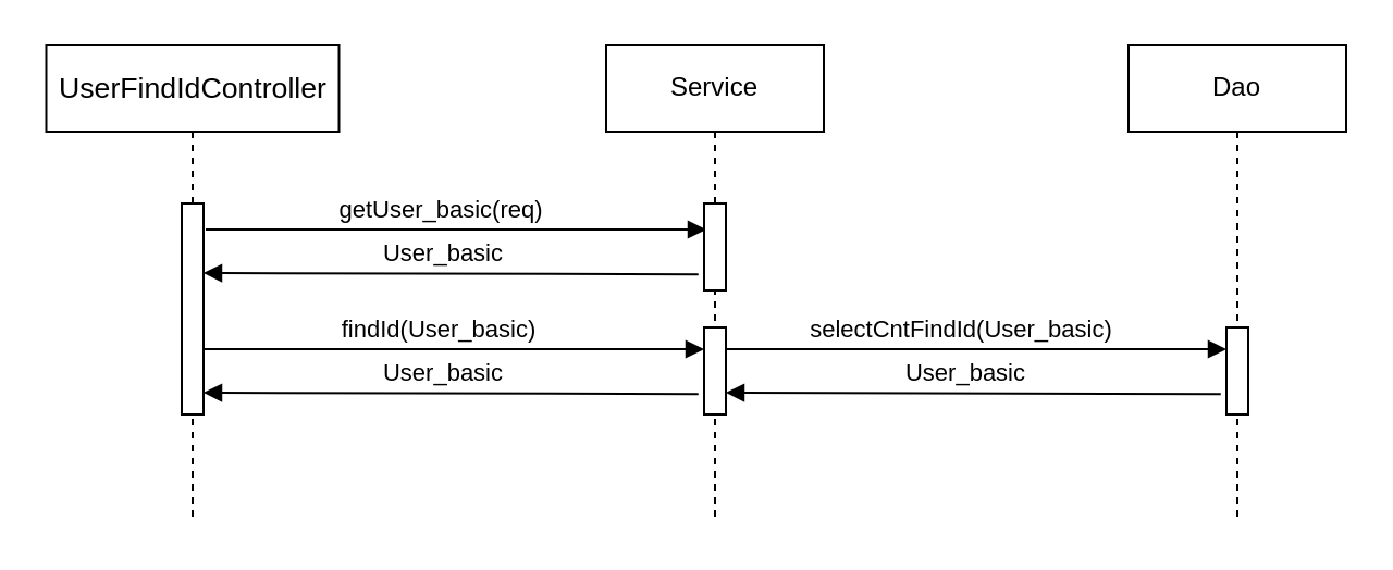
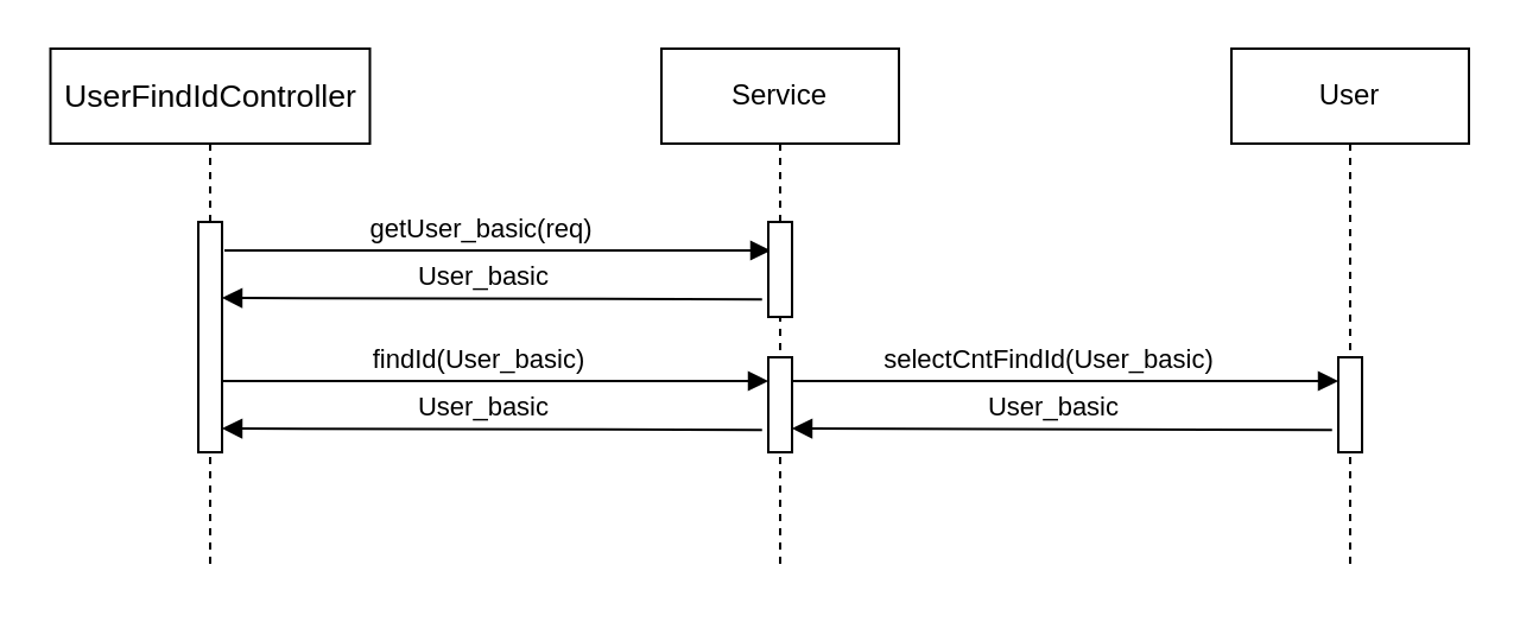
- <mxCell id="2" value="Dao" style="shape=umlLifeline;perimeter=lifelinePerimeter;whiteSpace=wrap;html=1;container=1;collapsible=0;recursiveResize=0;outlineConnect=0;" vertex="1" parent="1"><mxGeometry x="518" y="20" width="100" height="220" as="geometry" /></mxCell>
+ <mxCell id="2" value="User" style="shape=umlLifeline;perimeter=lifelinePerimeter;whiteSpace=wrap;html=1;container=1;collapsible=0;recursiveResize=0;outlineConnect=0;" vertex="1" parent="1"><mxGeometry x="518" y="20" width="100" height="220" as="geometry" /></mxCell>
